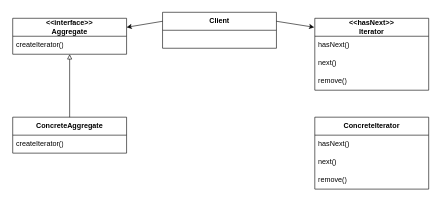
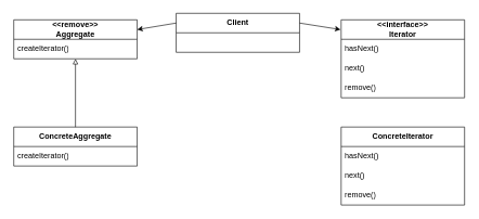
- <mxCell id="12" value="&amp;lt;&amp;lt;interface&amp;gt;&amp;gt;&lt;br&gt;Aggregate" style="swimlane;fontStyle=1;childLayout=stackLayout;horizontal=1;startSize=30;horizontalStack=0;resizeParent=1;resizeParentMax=0;resizeLast=0;collapsible=1;marginBottom=0;whiteSpace=wrap;html=1;" vertex="1" parent="1"><mxGeometry x="20" y="30" width="190" height="60" as="geometry" /></mxCell>
+ <mxCell id="12" value="&amp;lt;&amp;lt;remove&amp;gt;&amp;gt;&lt;br&gt;Aggregate" style="swimlane;fontStyle=1;childLayout=stackLayout;horizontal=1;startSize=30;horizontalStack=0;resizeParent=1;resizeParentMax=0;resizeLast=0;collapsible=1;marginBottom=0;whiteSpace=wrap;html=1;" vertex="1" parent="1"><mxGeometry x="20" y="30" width="190" height="60" as="geometry" /></mxCell>
- <mxCell id="2" value="&amp;lt;&amp;lt;hasNext&amp;gt;&amp;gt;&lt;br&gt;Iterator" style="swimlane;fontStyle=1;childLayout=stackLayout;horizontal=1;startSize=30;horizontalStack=0;resizeParent=1;resizeParentMax=0;resizeLast=0;collapsible=1;marginBottom=0;whiteSpace=wrap;html=1;" parent="1" vertex="1"><mxGeometry x="524" y="30" width="190" height="120" as="geometry" /></mxCell>
+ <mxCell id="2" value="&amp;lt;&amp;lt;interface&amp;gt;&amp;gt;&lt;br&gt;Iterator" style="swimlane;fontStyle=1;childLayout=stackLayout;horizontal=1;startSize=30;horizontalStack=0;resizeParent=1;resizeParentMax=0;resizeLast=0;collapsible=1;marginBottom=0;whiteSpace=wrap;html=1;" parent="1" vertex="1"><mxGeometry x="524" y="30" width="190" height="120" as="geometry" /></mxCell>
